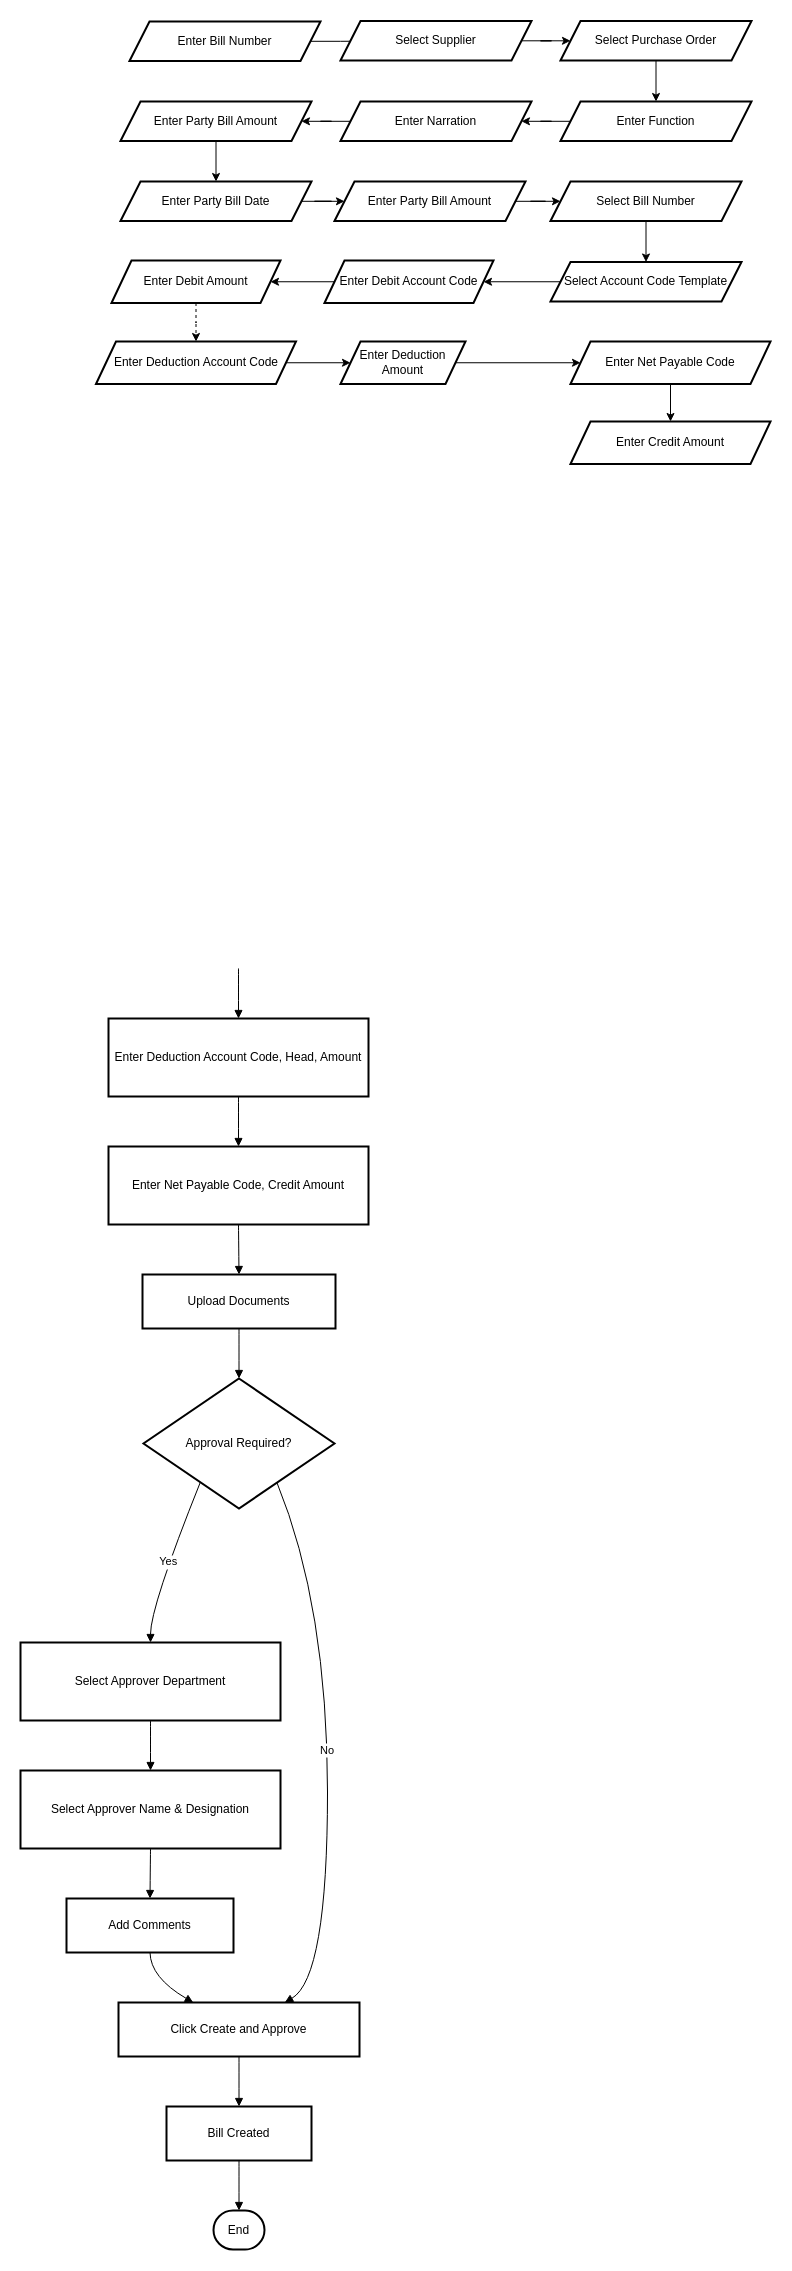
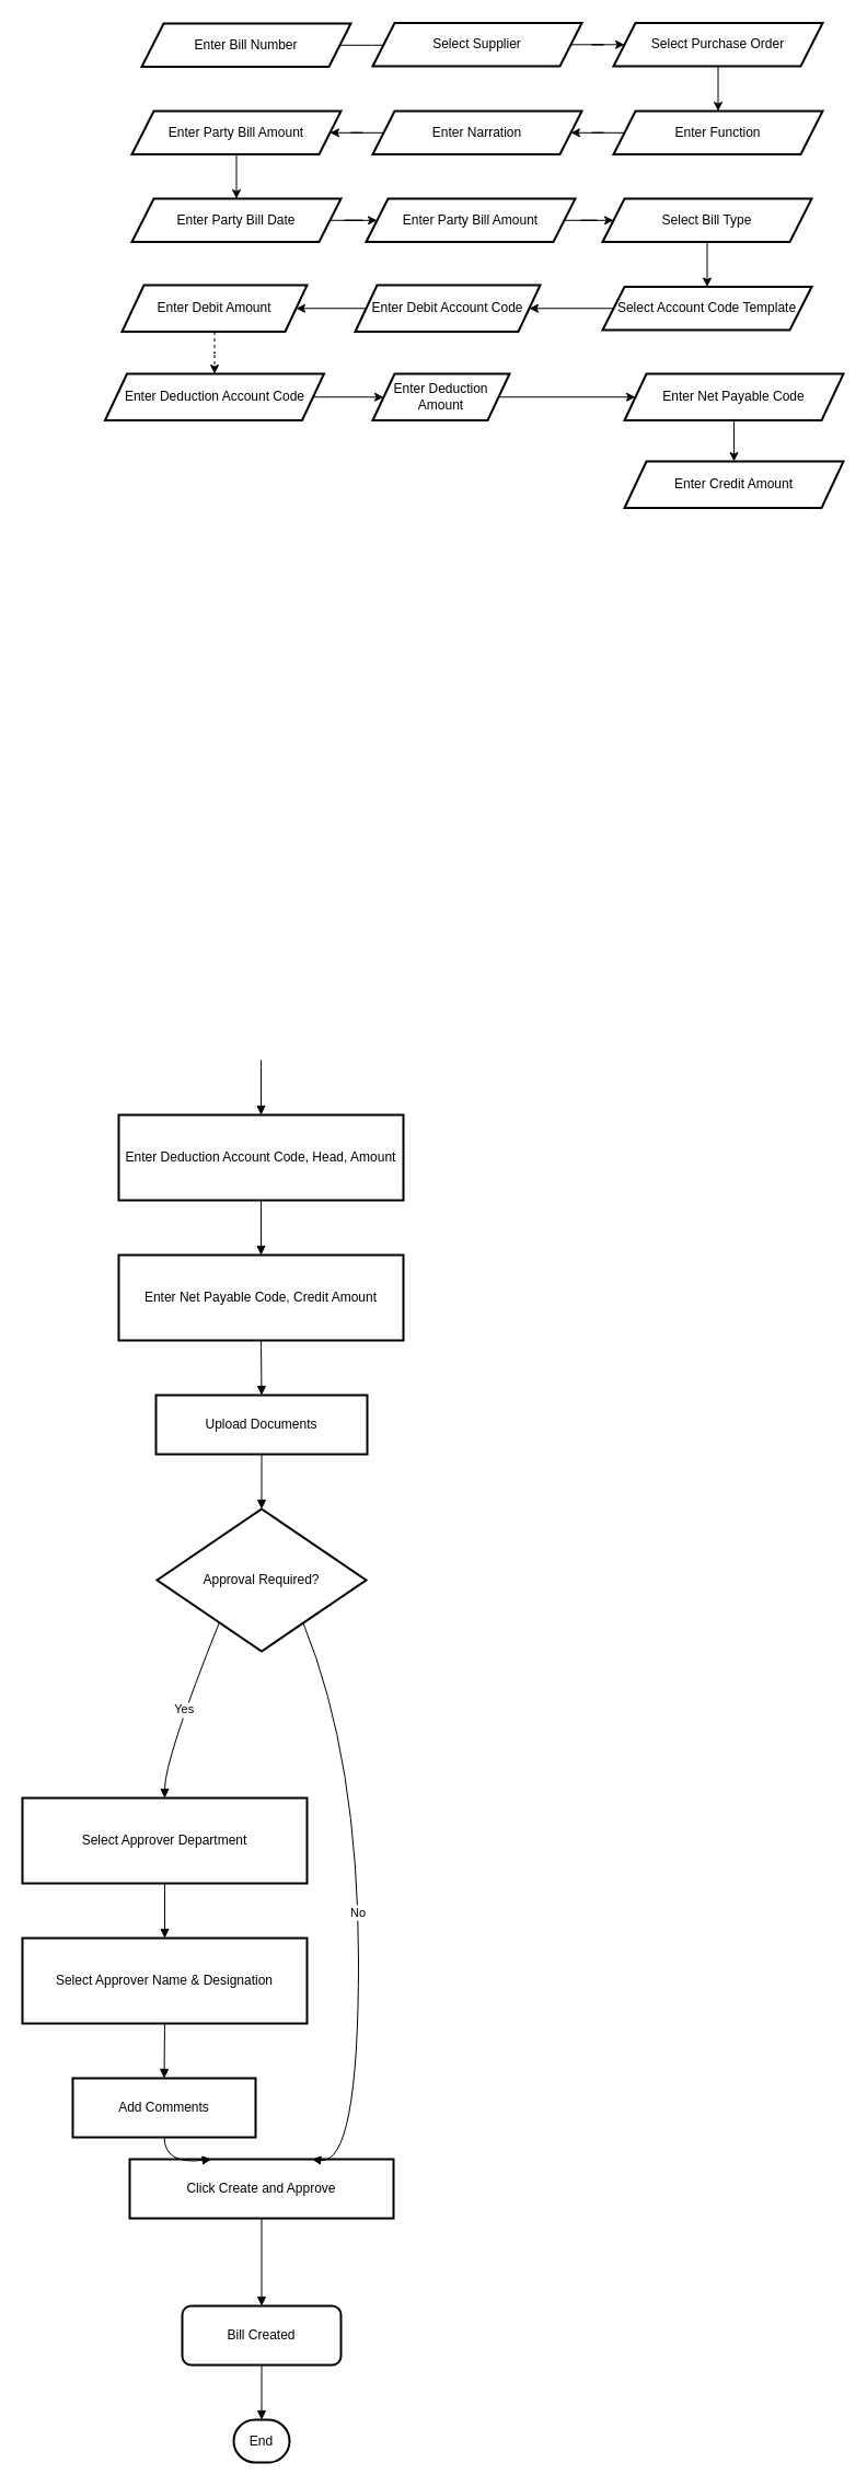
- <mxCell id="40" value="Select Bill Number" style="shape=parallelogram;perimeter=parallelogramPerimeter;whiteSpace=wrap;html=1;fixedSize=1;strokeWidth=2;" vertex="1" parent="1"><mxGeometry x="550" y="181" width="191" height="39.5" as="geometry" /></mxCell>
+ <mxCell id="40" value="Select Bill Type" style="shape=parallelogram;perimeter=parallelogramPerimeter;whiteSpace=wrap;html=1;fixedSize=1;strokeWidth=2;" vertex="1" parent="1"><mxGeometry x="550" y="181" width="191" height="39.5" as="geometry" /></mxCell>
- <mxCell id="9" value="Click Create and Approve" style="whiteSpace=wrap;strokeWidth=2;" vertex="1" parent="1"><mxGeometry x="118" y="2002" width="241" height="54" as="geometry" /></mxCell>
+ <mxCell id="9" value="Click Create and Approve" style="whiteSpace=wrap;strokeWidth=2;" vertex="1" parent="1"><mxGeometry x="118" y="1972" width="241" height="54" as="geometry" /></mxCell>
- <mxCell id="10" value="Bill Created" style="whiteSpace=wrap;strokeWidth=2;" vertex="1" parent="1"><mxGeometry x="166" y="2106" width="145" height="54" as="geometry" /></mxCell>
+ <mxCell id="10" value="Bill Created" style="whiteSpace=wrap;strokeWidth=2;rounded=1;" vertex="1" parent="1"><mxGeometry x="166" y="2106" width="145" height="54" as="geometry" /></mxCell>
